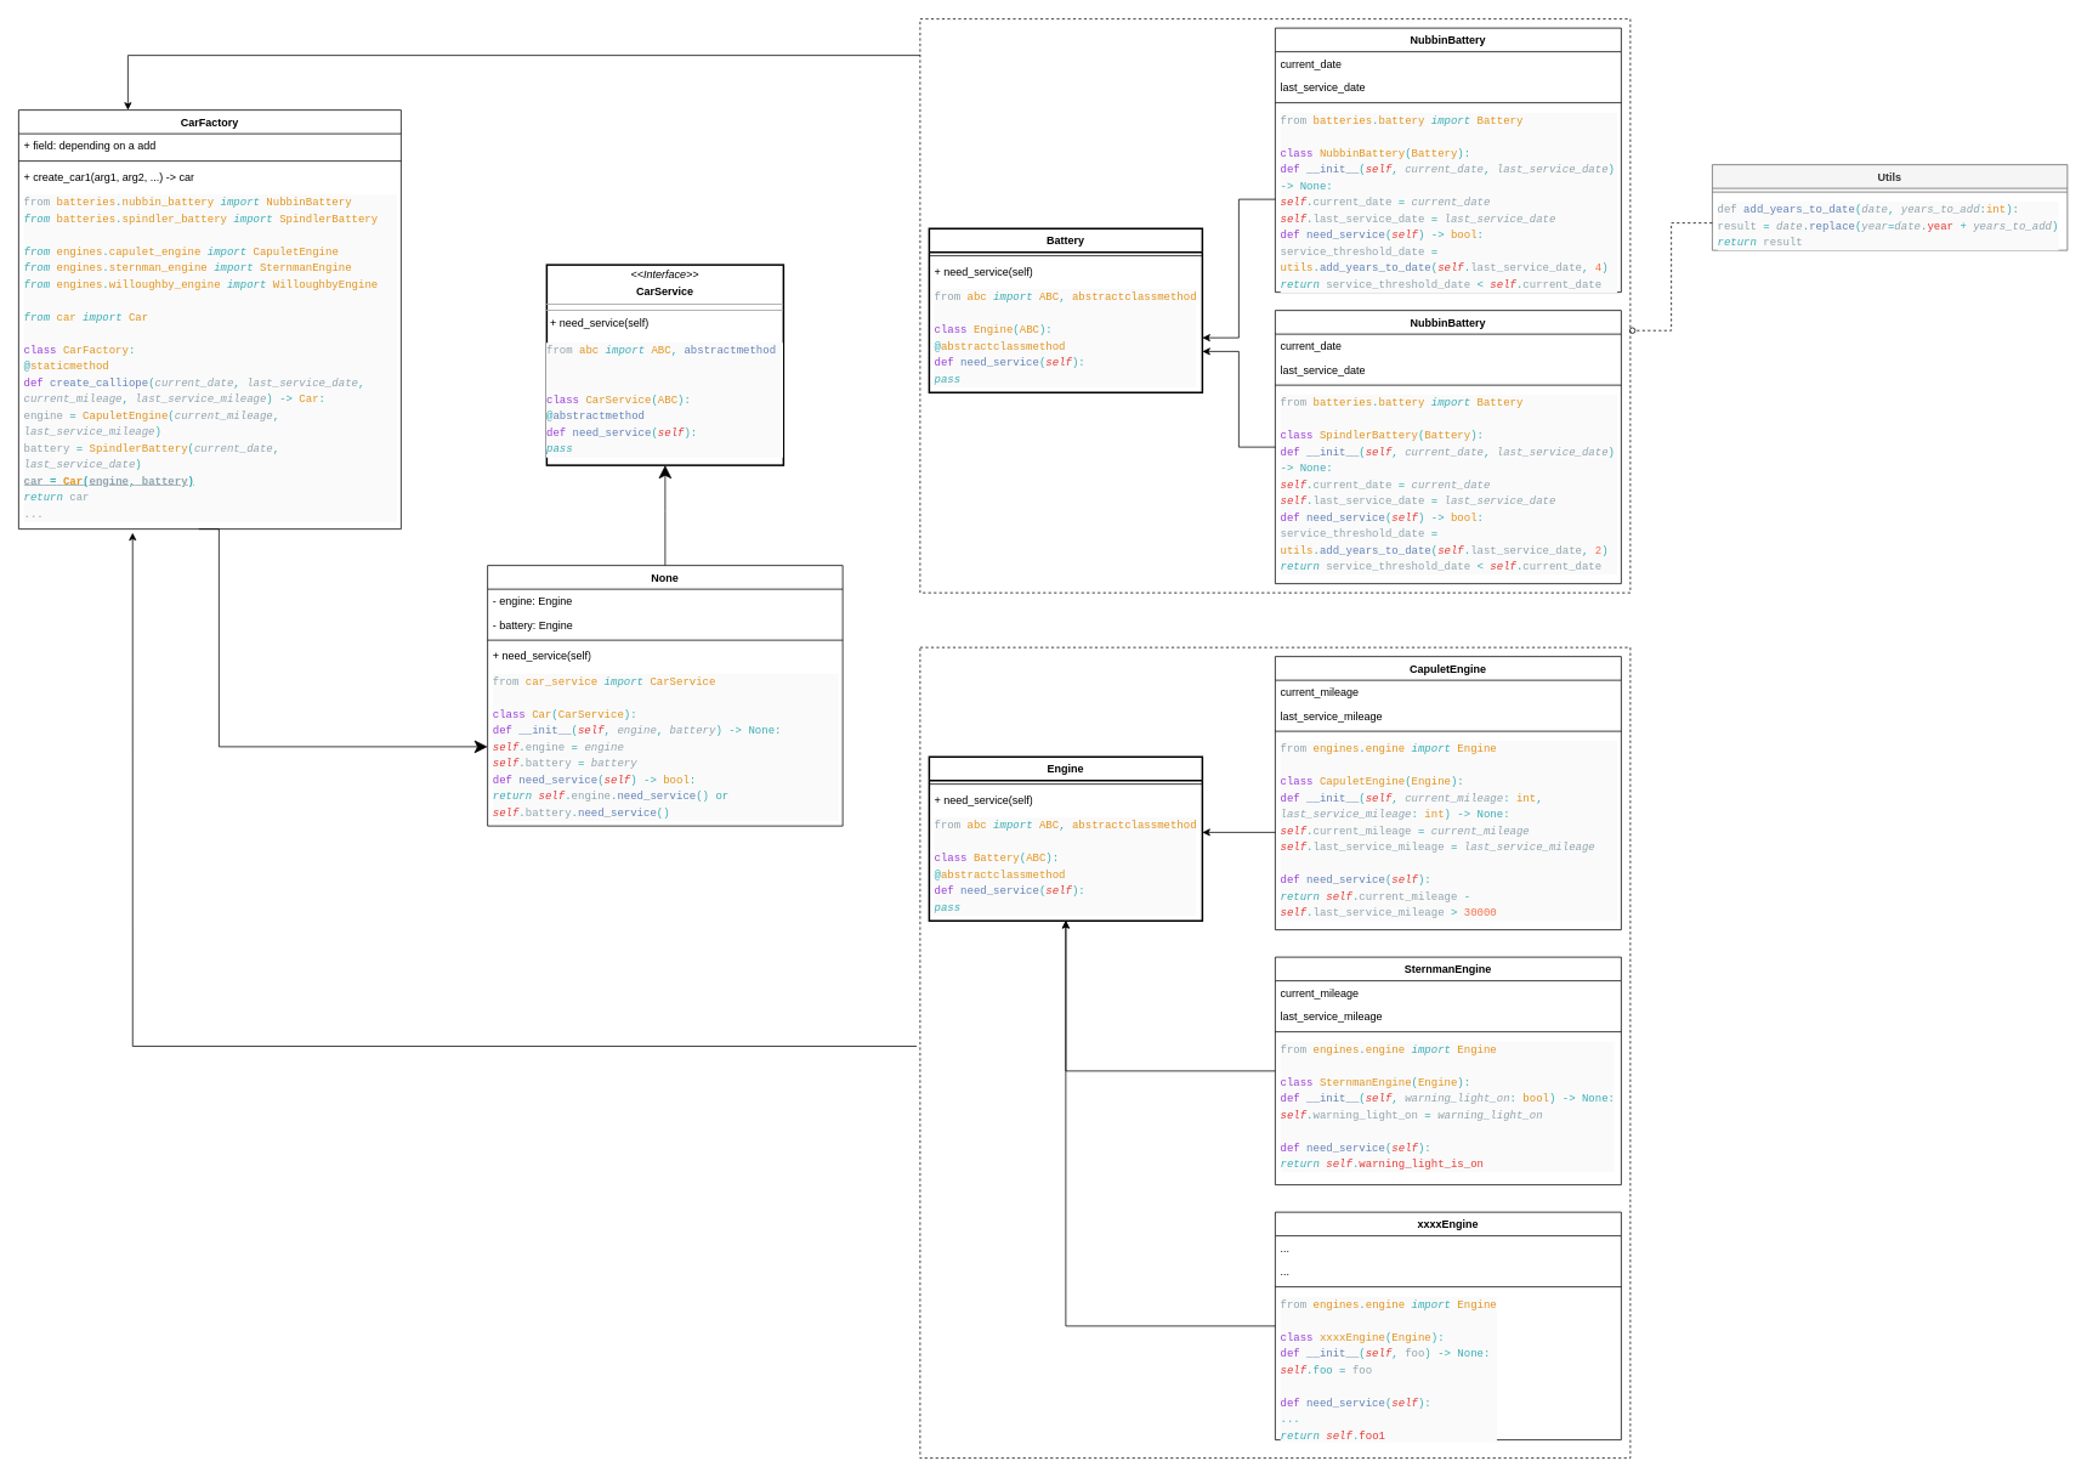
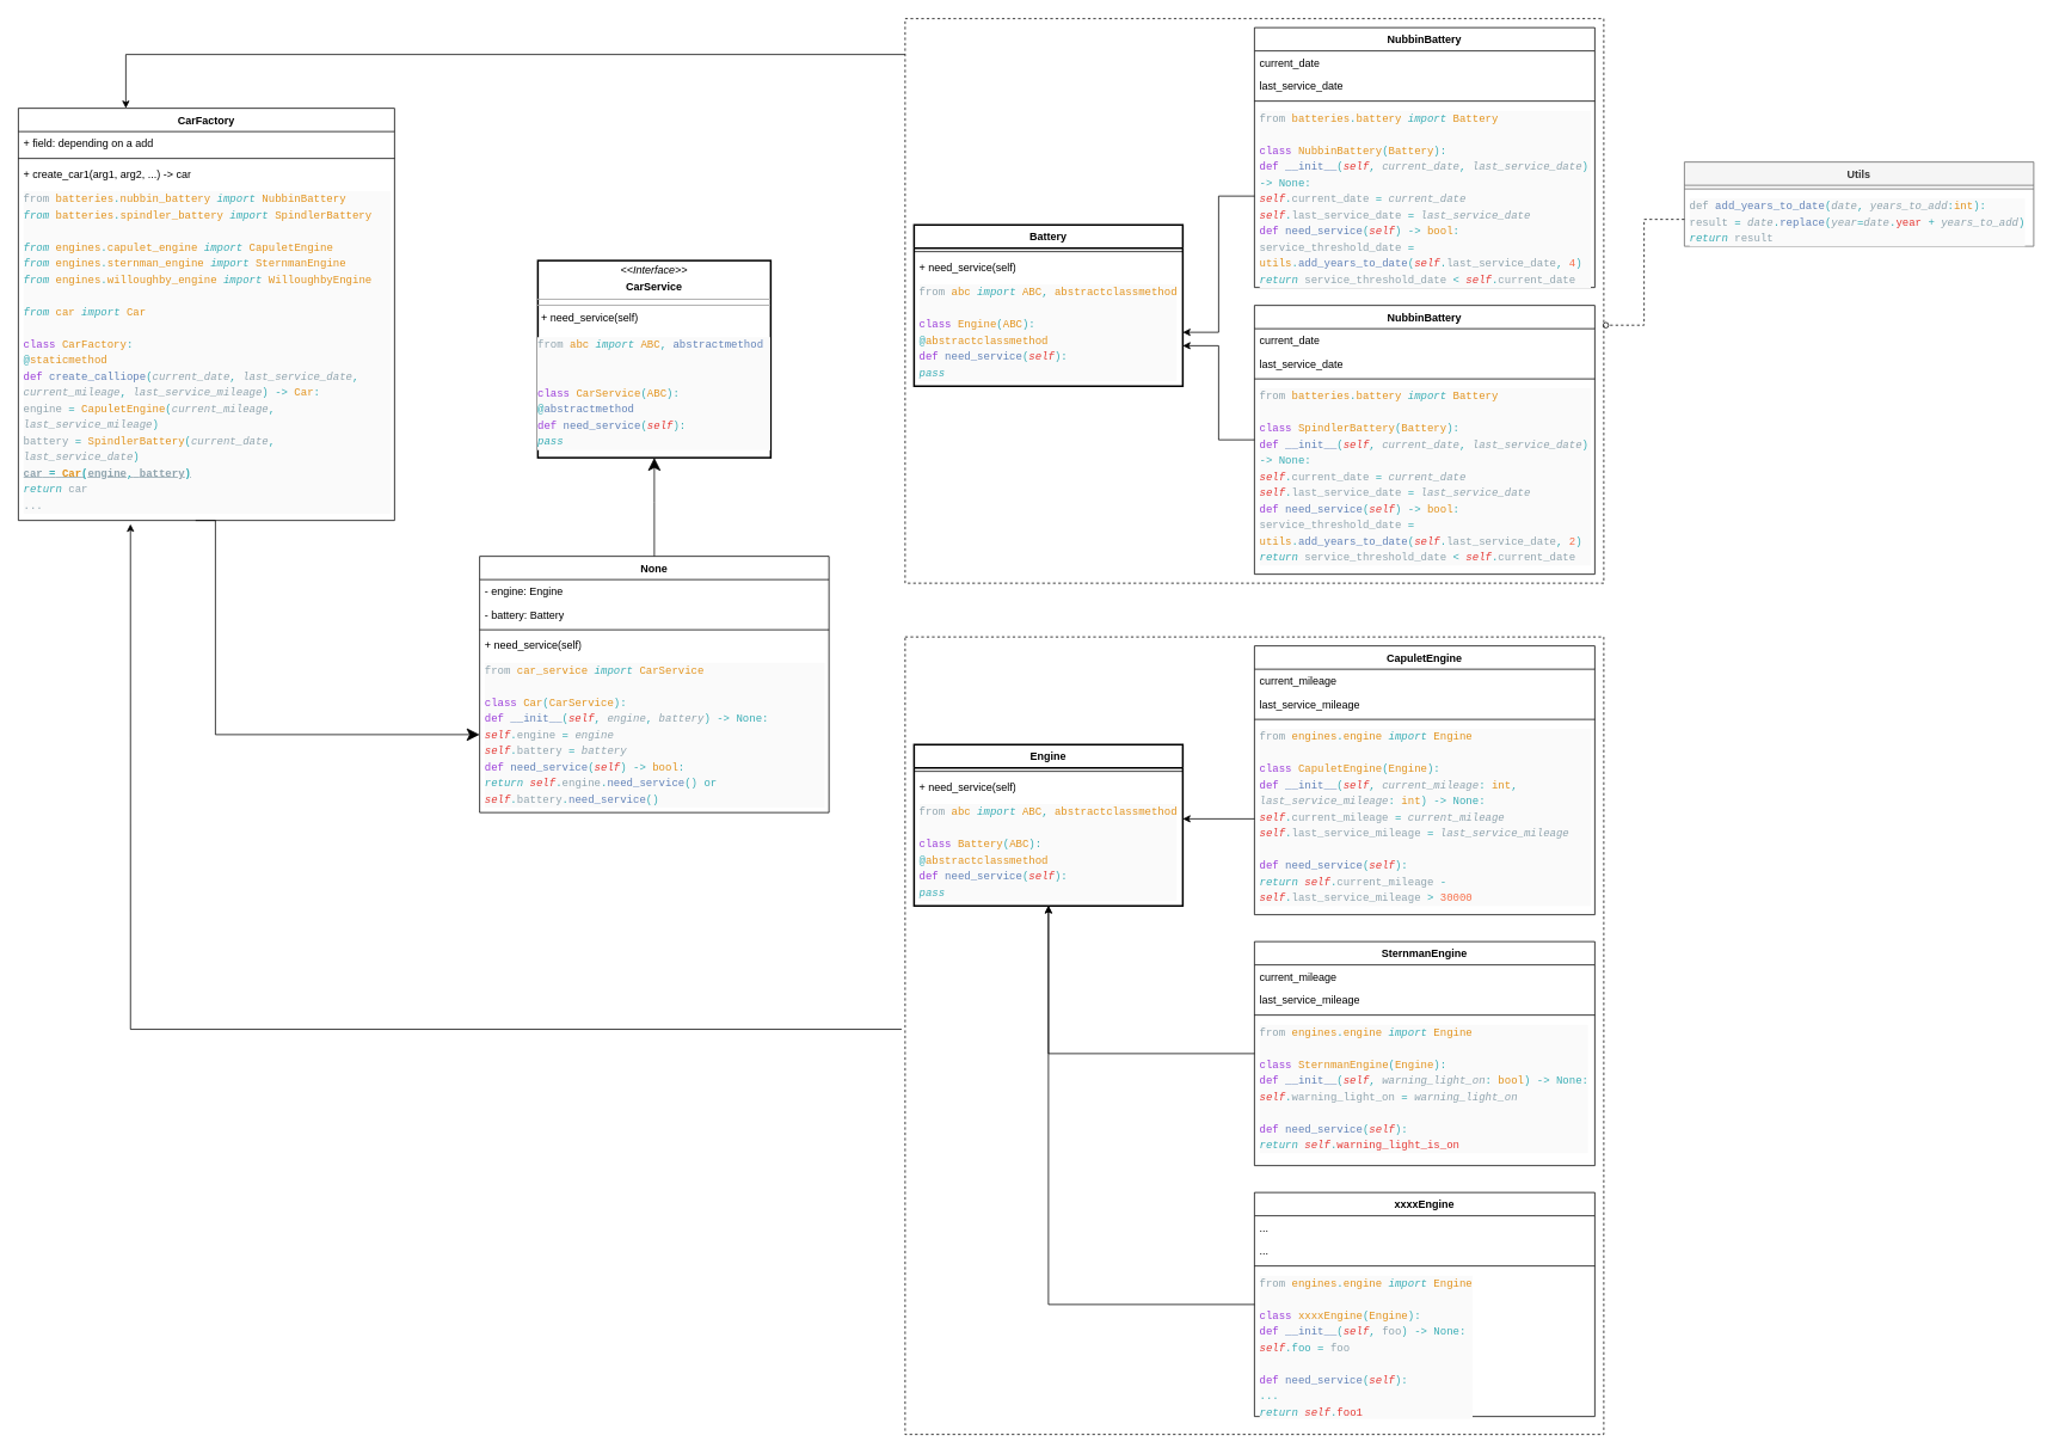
- <mxCell id="9" value="- battery: Engine" style="text;strokeColor=none;fillColor=none;align=left;verticalAlign=top;spacingLeft=4;spacingRight=4;overflow=hidden;rotatable=0;points=[[0,0.5],[1,0.5]];portConstraint=eastwest;whiteSpace=wrap;html=1;" vertex="1" parent="7"><mxGeometry y="52" width="390" height="26" as="geometry" /></mxCell>
+ <mxCell id="9" value="- battery: Battery" style="text;strokeColor=none;fillColor=none;align=left;verticalAlign=top;spacingLeft=4;spacingRight=4;overflow=hidden;rotatable=0;points=[[0,0.5],[1,0.5]];portConstraint=eastwest;whiteSpace=wrap;html=1;" vertex="1" parent="7"><mxGeometry y="52" width="390" height="26" as="geometry" /></mxCell>
